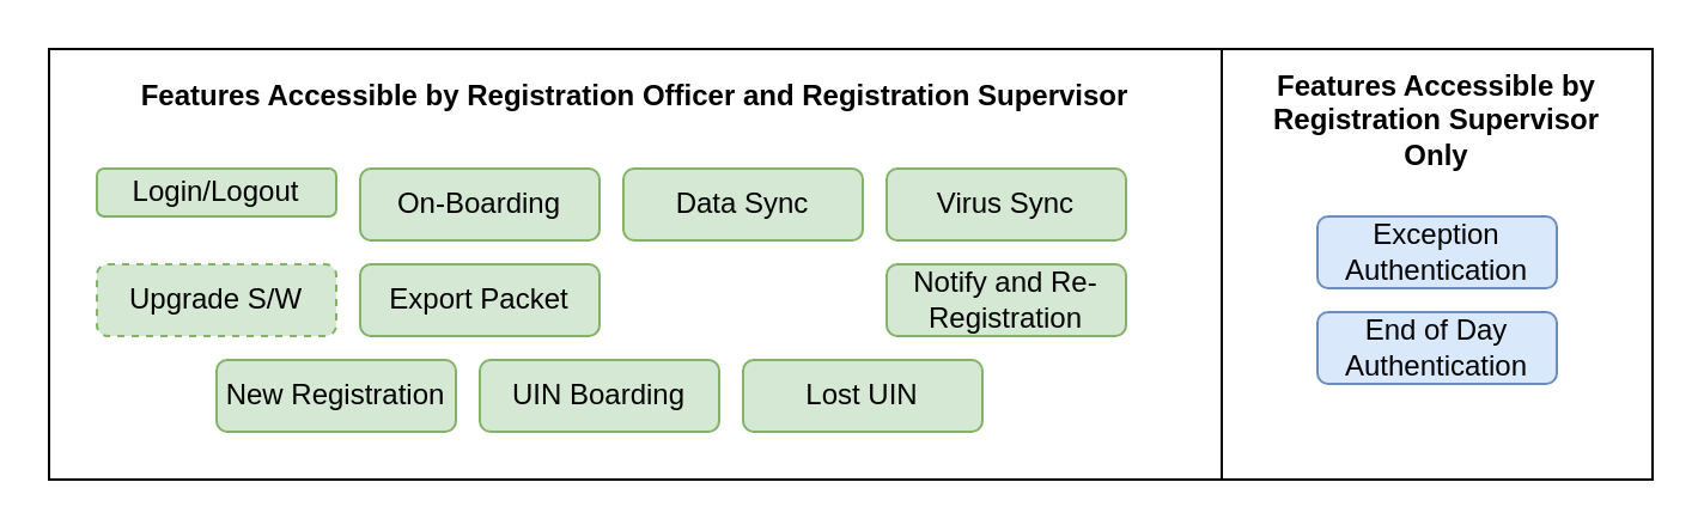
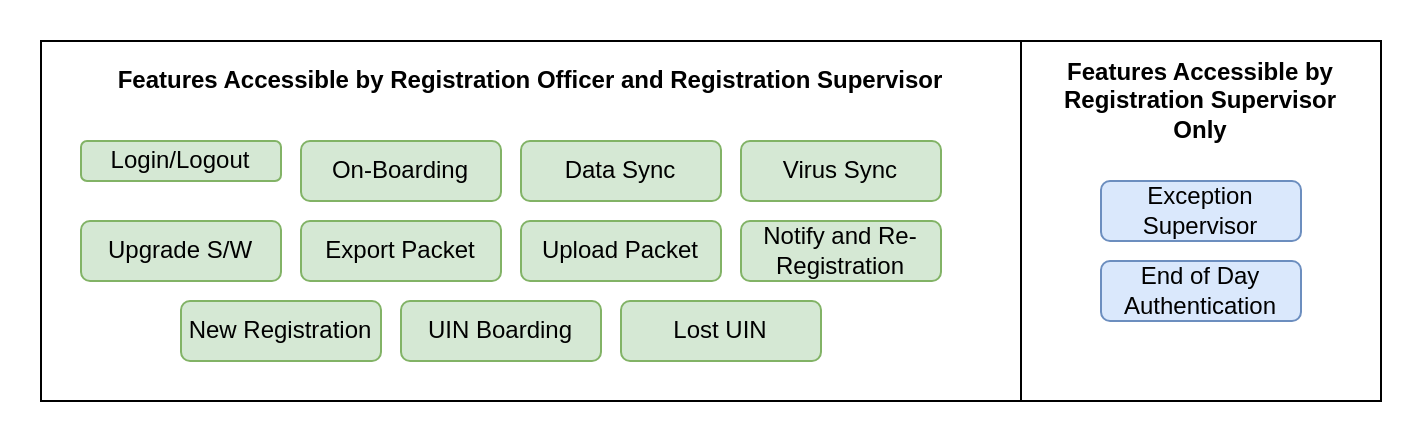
- <mxCell id="16" value="Exception Authentication" style="rounded=1;whiteSpace=wrap;html=1;fillColor=#dae8fc;strokeColor=#6c8ebf;" vertex="1" parent="1"><mxGeometry x="550" y="90" width="100" height="30" as="geometry" /></mxCell>
+ <mxCell id="16" value="Exception Supervisor" style="rounded=1;whiteSpace=wrap;html=1;fillColor=#dae8fc;strokeColor=#6c8ebf;" vertex="1" parent="1"><mxGeometry x="550" y="90" width="100" height="30" as="geometry" /></mxCell>
- <mxCell id="10" value="Upgrade S/W" style="rounded=1;whiteSpace=wrap;html=1;fillColor=#d5e8d4;strokeColor=#82b366;dashed=1;" vertex="1" parent="1"><mxGeometry x="40" y="110" width="100" height="30" as="geometry" /></mxCell>
+ <mxCell id="10" value="Upgrade S/W" style="rounded=1;whiteSpace=wrap;html=1;fillColor=#d5e8d4;strokeColor=#82b366;" vertex="1" parent="1"><mxGeometry x="40" y="110" width="100" height="30" as="geometry" /></mxCell>
+ <mxCell id="12" value="Upload Packet" style="rounded=1;whiteSpace=wrap;html=1;fillColor=#d5e8d4;strokeColor=#82b366;" vertex="1" parent="1"><mxGeometry x="260" y="110" width="100" height="30" as="geometry" /></mxCell>
